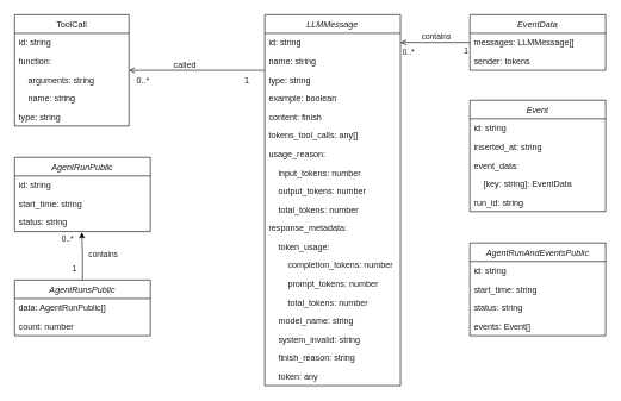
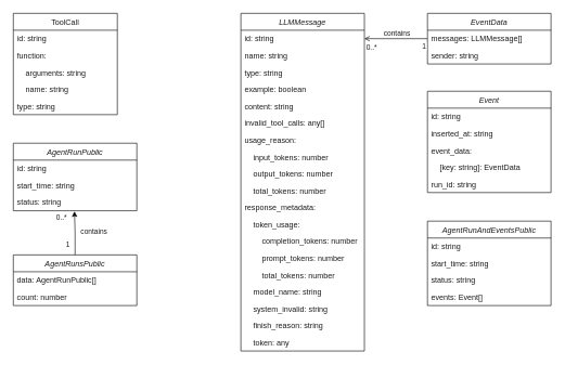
- <mxCell id="34" value="sender: tokens" style="text;align=left;verticalAlign=top;spacingLeft=4;spacingRight=4;overflow=hidden;rotatable=0;points=[[0,0.5],[1,0.5]];portConstraint=eastwest;rounded=0;shadow=0;html=0;fontColor=#1C1C1C;" parent="32" vertex="1"><mxGeometry y="52" width="190" height="26" as="geometry" /></mxCell>
+ <mxCell id="34" value="sender: string" style="text;align=left;verticalAlign=top;spacingLeft=4;spacingRight=4;overflow=hidden;rotatable=0;points=[[0,0.5],[1,0.5]];portConstraint=eastwest;rounded=0;shadow=0;html=0;fontColor=#1C1C1C;" parent="32" vertex="1"><mxGeometry y="52" width="190" height="26" as="geometry" /></mxCell>
- <mxCell id="28" value="" style="endArrow=open;shadow=0;strokeWidth=1;rounded=0;curved=0;endFill=0;edgeStyle=elbowEdgeStyle;elbow=vertical;startArrow=none;startFill=0;fontColor=#1C1C1C;" parent="1" source="2" target="22" edge="1"><mxGeometry x="0.5" y="41" relative="1" as="geometry"><mxPoint x="400" y="212" as="sourcePoint" /><mxPoint x="560" y="212" as="targetPoint" /><mxPoint x="-40" y="32" as="offset" /></mxGeometry></mxCell>
- <mxCell id="29" value="1" style="resizable=0;align=left;verticalAlign=bottom;labelBackgroundColor=none;fontSize=12;fontColor=#1C1C1C;" parent="28" connectable="0" vertex="1"><mxGeometry x="-1" relative="1" as="geometry"><mxPoint x="-30" y="22" as="offset" /></mxGeometry></mxCell>
- <mxCell id="30" value="0..*" style="resizable=0;align=right;verticalAlign=bottom;labelBackgroundColor=none;fontSize=12;fontColor=#1C1C1C;" parent="28" connectable="0" vertex="1"><mxGeometry x="1" relative="1" as="geometry"><mxPoint x="30" y="22" as="offset" /></mxGeometry></mxCell>
- <mxCell id="31" value="called" style="text;html=1;resizable=0;points=[];;align=center;verticalAlign=middle;labelBackgroundColor=none;rounded=0;shadow=0;strokeWidth=1;fontSize=12;fontColor=#1C1C1C;" parent="28" vertex="1" connectable="0"><mxGeometry x="0.5" y="49" relative="1" as="geometry"><mxPoint x="30" y="-57" as="offset" /></mxGeometry></mxCell>
- <mxCell id="7" value="content: finish" style="text;align=left;verticalAlign=top;spacingLeft=4;spacingRight=4;overflow=hidden;rotatable=0;points=[[0,0.5],[1,0.5]];portConstraint=eastwest;rounded=0;shadow=0;html=0;fontColor=#1C1C1C;" parent="2" vertex="1"><mxGeometry y="130" width="190" height="26" as="geometry" /></mxCell>
+ <mxCell id="7" value="content: string" style="text;align=left;verticalAlign=top;spacingLeft=4;spacingRight=4;overflow=hidden;rotatable=0;points=[[0,0.5],[1,0.5]];portConstraint=eastwest;rounded=0;shadow=0;html=0;fontColor=#1C1C1C;" parent="2" vertex="1"><mxGeometry y="130" width="190" height="26" as="geometry" /></mxCell>
- <mxCell id="8" value="tokens_tool_calls: any[]" style="text;align=left;verticalAlign=top;spacingLeft=4;spacingRight=4;overflow=hidden;rotatable=0;points=[[0,0.5],[1,0.5]];portConstraint=eastwest;rounded=0;shadow=0;html=0;fontColor=#1C1C1C;" parent="2" vertex="1"><mxGeometry y="156" width="190" height="26" as="geometry" /></mxCell>
+ <mxCell id="8" value="invalid_tool_calls: any[]" style="text;align=left;verticalAlign=top;spacingLeft=4;spacingRight=4;overflow=hidden;rotatable=0;points=[[0,0.5],[1,0.5]];portConstraint=eastwest;rounded=0;shadow=0;html=0;fontColor=#1C1C1C;" parent="2" vertex="1"><mxGeometry y="156" width="190" height="26" as="geometry" /></mxCell>
